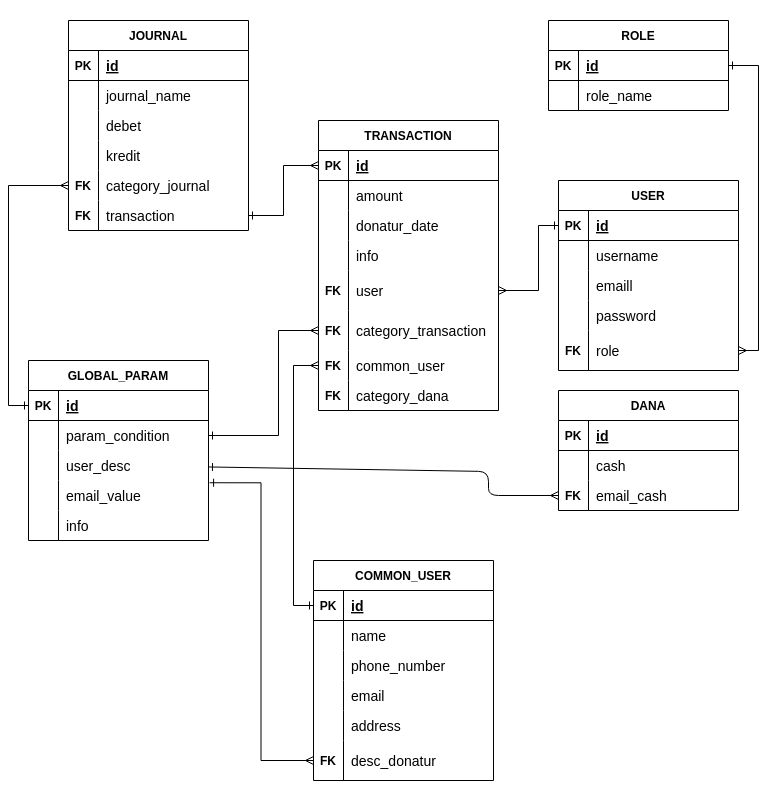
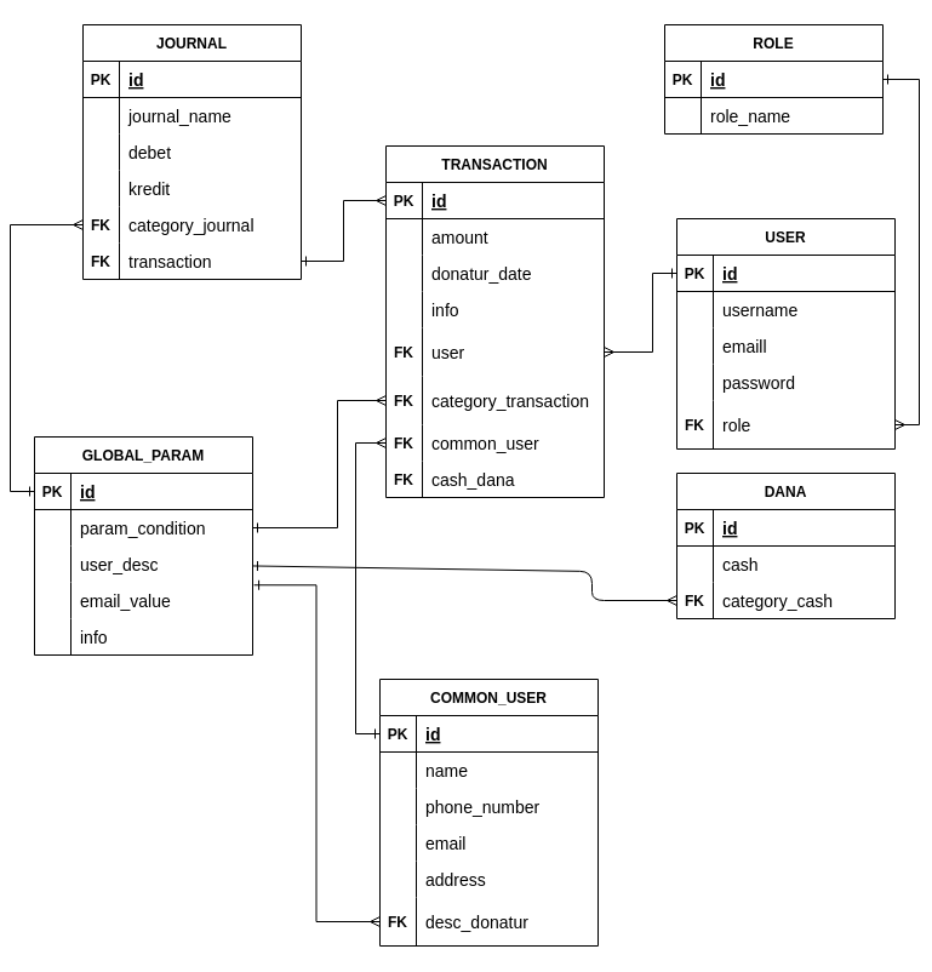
- <mxCell id="70" value="category_dana" style="shape=partialRectangle;connectable=0;fillColor=none;top=0;left=0;bottom=0;right=0;align=left;spacingLeft=6;overflow=hidden;fontSize=14;" vertex="1" parent="68"><mxGeometry x="30" width="150" height="30" as="geometry" /></mxCell>
+ <mxCell id="70" value="cash_dana" style="shape=partialRectangle;connectable=0;fillColor=none;top=0;left=0;bottom=0;right=0;align=left;spacingLeft=6;overflow=hidden;fontSize=14;" vertex="1" parent="68"><mxGeometry x="30" width="150" height="30" as="geometry" /></mxCell>
- <mxCell id="120" value="email_cash" style="shape=partialRectangle;connectable=0;fillColor=none;top=0;left=0;bottom=0;right=0;align=left;spacingLeft=6;overflow=hidden;fontSize=14;" vertex="1" parent="118"><mxGeometry x="30" width="150" height="30" as="geometry" /></mxCell>
+ <mxCell id="120" value="category_cash" style="shape=partialRectangle;connectable=0;fillColor=none;top=0;left=0;bottom=0;right=0;align=left;spacingLeft=6;overflow=hidden;fontSize=14;" vertex="1" parent="118"><mxGeometry x="30" width="150" height="30" as="geometry" /></mxCell>
